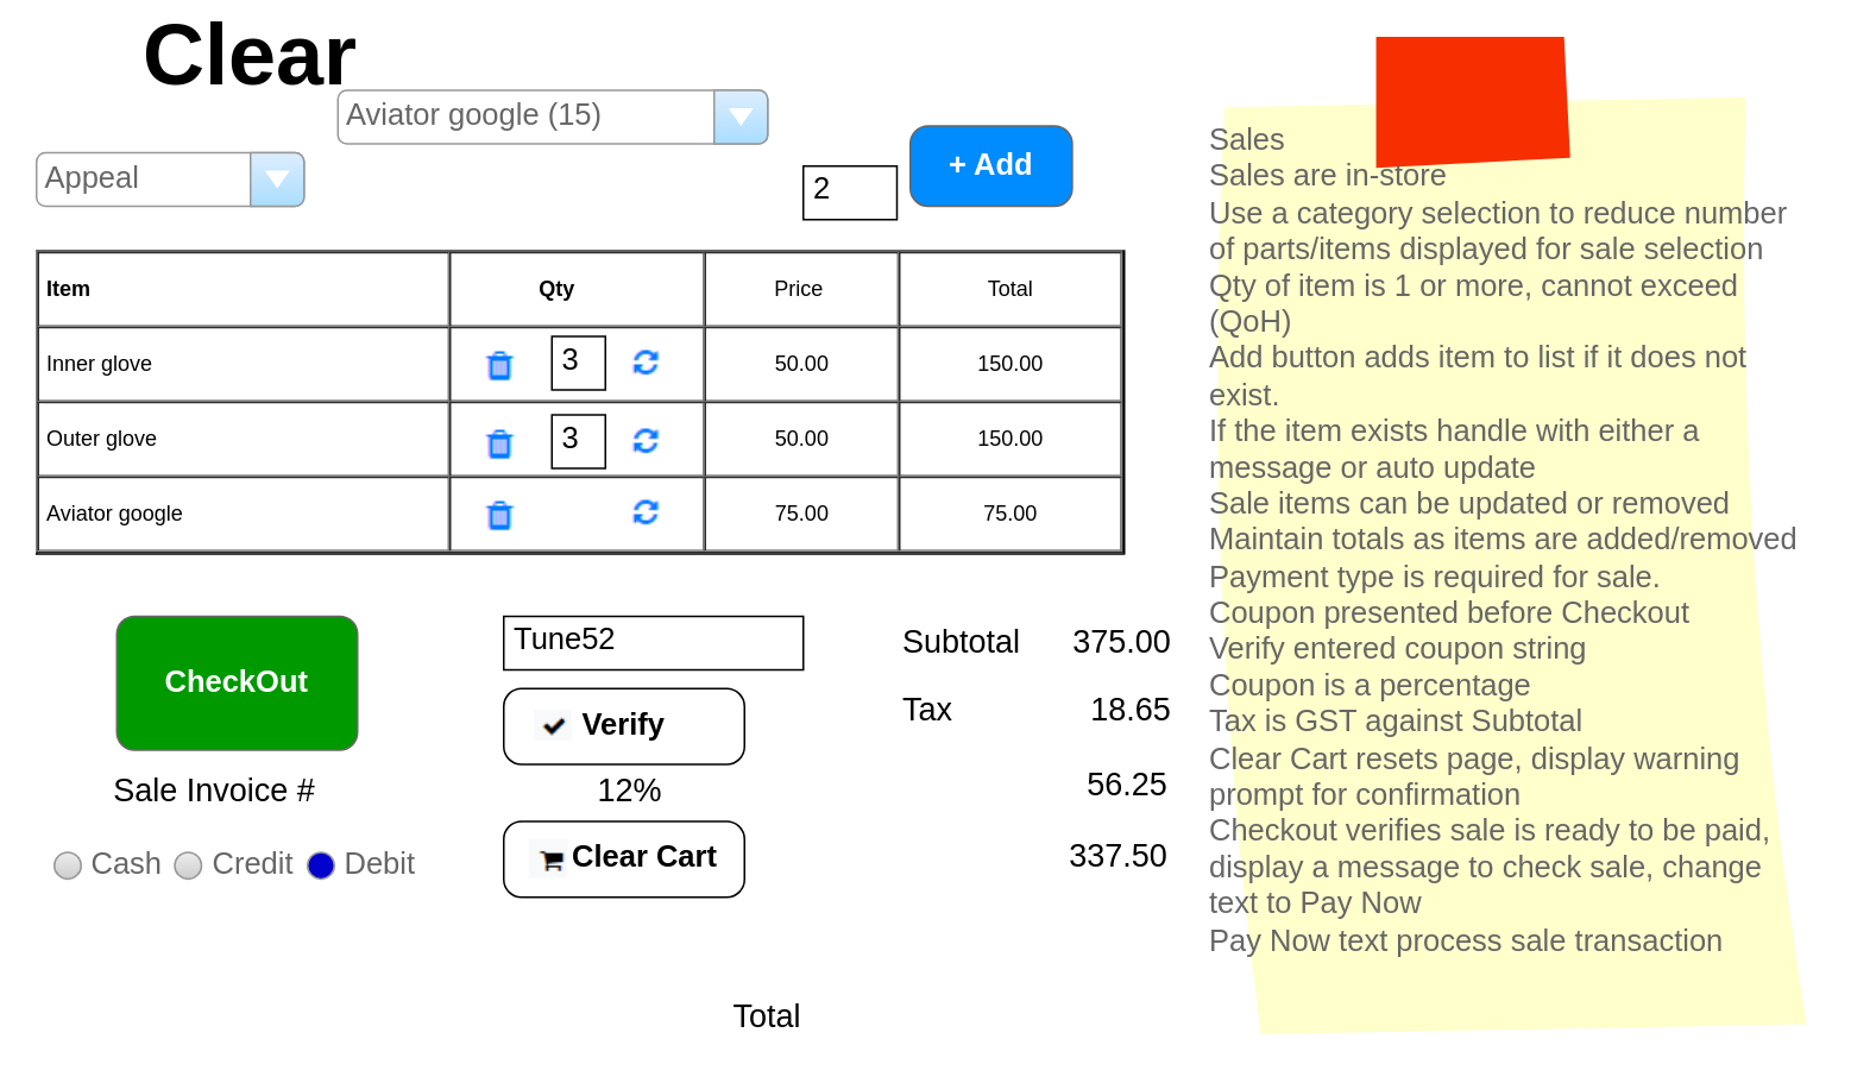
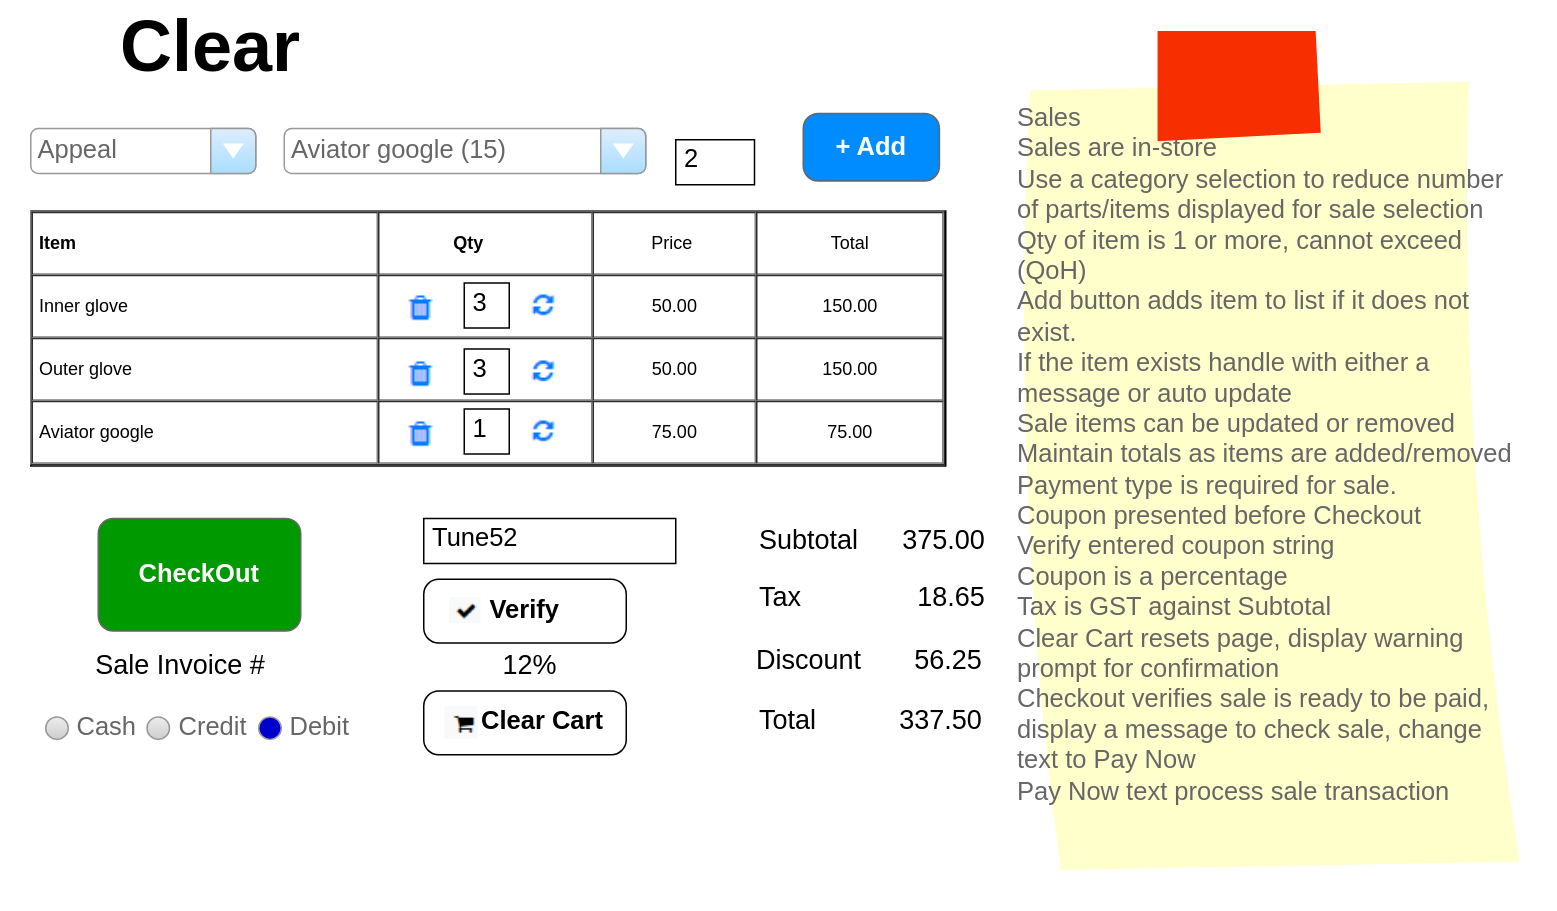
- <mxCell id="36" value="Aviator google (15)" style="strokeWidth=1;shadow=0;dashed=0;align=center;html=1;shape=mxgraph.mockup.forms.comboBox;strokeColor=#999999;fillColor=#ddeeff;align=left;fillColor2=#aaddff;mainText=;fontColor=#666666;fontSize=17;spacingLeft=3;" vertex="1" parent="1"><mxGeometry x="189" y="50" width="241" height="30" as="geometry" /></mxCell>
+ <mxCell id="36" value="Aviator google (15)" style="strokeWidth=1;shadow=0;dashed=0;align=center;html=1;shape=mxgraph.mockup.forms.comboBox;strokeColor=#999999;fillColor=#ddeeff;align=left;fillColor2=#aaddff;mainText=;fontColor=#666666;fontSize=17;spacingLeft=3;" vertex="1" parent="1"><mxGeometry x="189" y="85" width="241" height="30" as="geometry" /></mxCell>
- <mxCell id="10" value="+ Add" style="strokeWidth=1;shadow=0;dashed=0;align=center;html=1;shape=mxgraph.mockup.buttons.button;strokeColor=#666666;fontColor=#ffffff;mainText=;buttonStyle=round;fontSize=17;fontStyle=1;fillColor=#008cff;whiteSpace=wrap;" parent="1" vertex="1"><mxGeometry x="510" y="70" width="90.79" height="45" as="geometry" /></mxCell>
+ <mxCell id="10" value="+ Add" style="strokeWidth=1;shadow=0;dashed=0;align=center;html=1;shape=mxgraph.mockup.buttons.button;strokeColor=#666666;fontColor=#ffffff;mainText=;buttonStyle=round;fontSize=17;fontStyle=1;fillColor=#008cff;whiteSpace=wrap;" parent="1" vertex="1"><mxGeometry x="535" y="75" width="90.79" height="45" as="geometry" /></mxCell>
+ <mxCell id="17" value="1" style="strokeWidth=1;shadow=0;dashed=0;align=center;html=1;shape=mxgraph.mockup.text.textBox;align=left;fontSize=17;spacingLeft=4;spacingTop=-3;mainText=;" parent="1" vertex="1"><mxGeometry x="309" y="272" width="30" height="30" as="geometry" /></mxCell>
+ <mxCell id="21" value="Discount" style="text;html=1;strokeColor=none;fillColor=none;align=center;verticalAlign=middle;whiteSpace=wrap;rounded=0;fontSize=18;" parent="1" vertex="1"><mxGeometry x="490" y="430" width="98" height="20" as="geometry" /></mxCell>
- <mxCell id="22" value="Total" style="text;html=1;strokeColor=none;fillColor=none;align=center;verticalAlign=middle;whiteSpace=wrap;rounded=0;fontSize=18;" parent="1" vertex="1"><mxGeometry x="395" y="560" width="70" height="20" as="geometry" /></mxCell>
+ <mxCell id="22" value="Total" style="text;html=1;strokeColor=none;fillColor=none;align=center;verticalAlign=middle;whiteSpace=wrap;rounded=0;fontSize=18;" parent="1" vertex="1"><mxGeometry x="490" y="470" width="70" height="20" as="geometry" /></mxCell>
